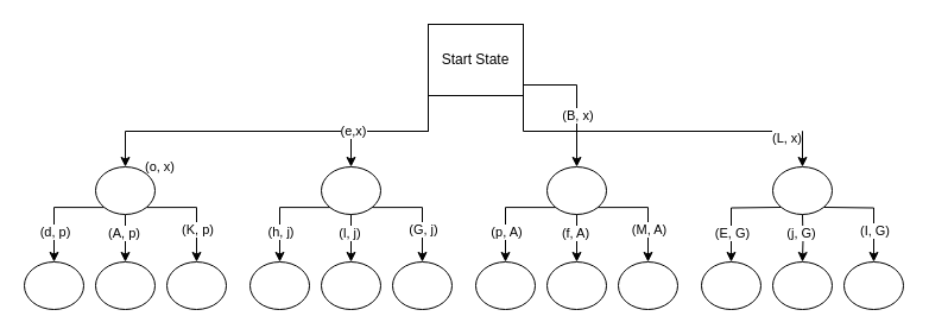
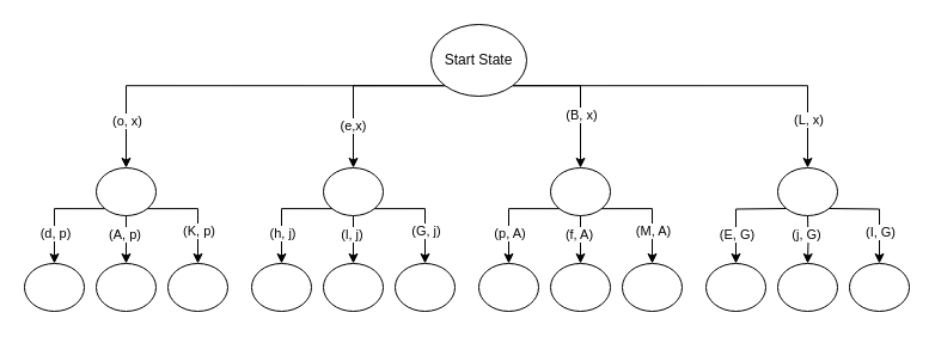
- <mxCell id="10" value="Start State" style="whiteSpace=wrap;html=1;rounded=0;" vertex="1" parent="1"><mxGeometry x="360" y="20" width="80" height="60" as="geometry" /></mxCell>
+ <mxCell id="10" value="Start State" style="ellipse;whiteSpace=wrap;html=1;" vertex="1" parent="1"><mxGeometry x="360" y="20" width="80" height="60" as="geometry" /></mxCell>
